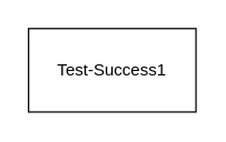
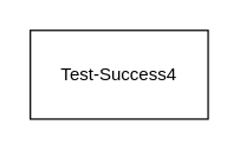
- <mxCell id="2" value="Test-Success1" style="rounded=0;whiteSpace=wrap;html=1;" parent="1" vertex="1"><mxGeometry x="20" y="20" width="120" height="60" as="geometry" /></mxCell>
+ <mxCell id="2" value="Test-Success4" style="rounded=0;whiteSpace=wrap;html=1;" parent="1" vertex="1"><mxGeometry x="20" y="20" width="120" height="60" as="geometry" /></mxCell>
